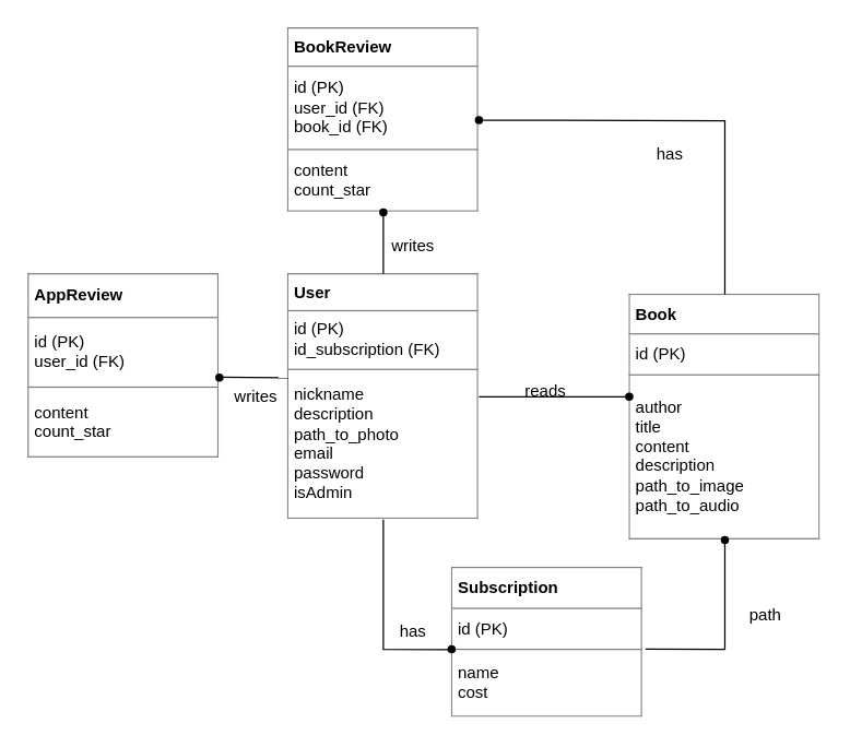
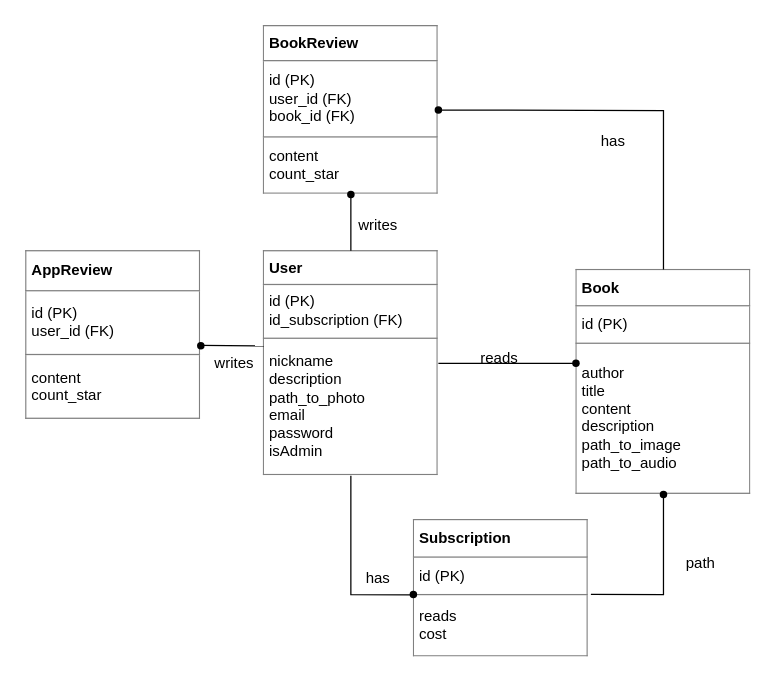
- <mxCell id="4" value="&lt;table border=&quot;1&quot; width=&quot;100%&quot; height=&quot;100%&quot; cellpadding=&quot;4&quot; style=&quot;width:100%;height:100%;border-collapse:collapse;&quot;&gt;&lt;tbody&gt;&lt;tr&gt;&lt;th&gt;Subscription&lt;/th&gt;&lt;/tr&gt;&lt;tr&gt;&lt;td&gt;id (PK)&lt;br&gt;&lt;/td&gt;&lt;/tr&gt;&lt;tr&gt;&lt;td&gt;name&lt;br&gt;cost&lt;br&gt;&lt;/td&gt;&lt;/tr&gt;&lt;/tbody&gt;&lt;/table&gt;" style="text;html=1;whiteSpace=wrap;strokeColor=none;fillColor=none;overflow=fill;align=left;" vertex="1" parent="1"><mxGeometry x="330" y="415" width="140" height="110" as="geometry" /></mxCell>
+ <mxCell id="4" value="&lt;table border=&quot;1&quot; width=&quot;100%&quot; height=&quot;100%&quot; cellpadding=&quot;4&quot; style=&quot;width:100%;height:100%;border-collapse:collapse;&quot;&gt;&lt;tbody&gt;&lt;tr&gt;&lt;th&gt;Subscription&lt;/th&gt;&lt;/tr&gt;&lt;tr&gt;&lt;td&gt;id (PK)&lt;br&gt;&lt;/td&gt;&lt;/tr&gt;&lt;tr&gt;&lt;td&gt;reads&lt;br&gt;cost&lt;br&gt;&lt;/td&gt;&lt;/tr&gt;&lt;/tbody&gt;&lt;/table&gt;" style="text;html=1;whiteSpace=wrap;strokeColor=none;fillColor=none;overflow=fill;align=left;" vertex="1" parent="1"><mxGeometry x="330" y="415" width="140" height="110" as="geometry" /></mxCell>
